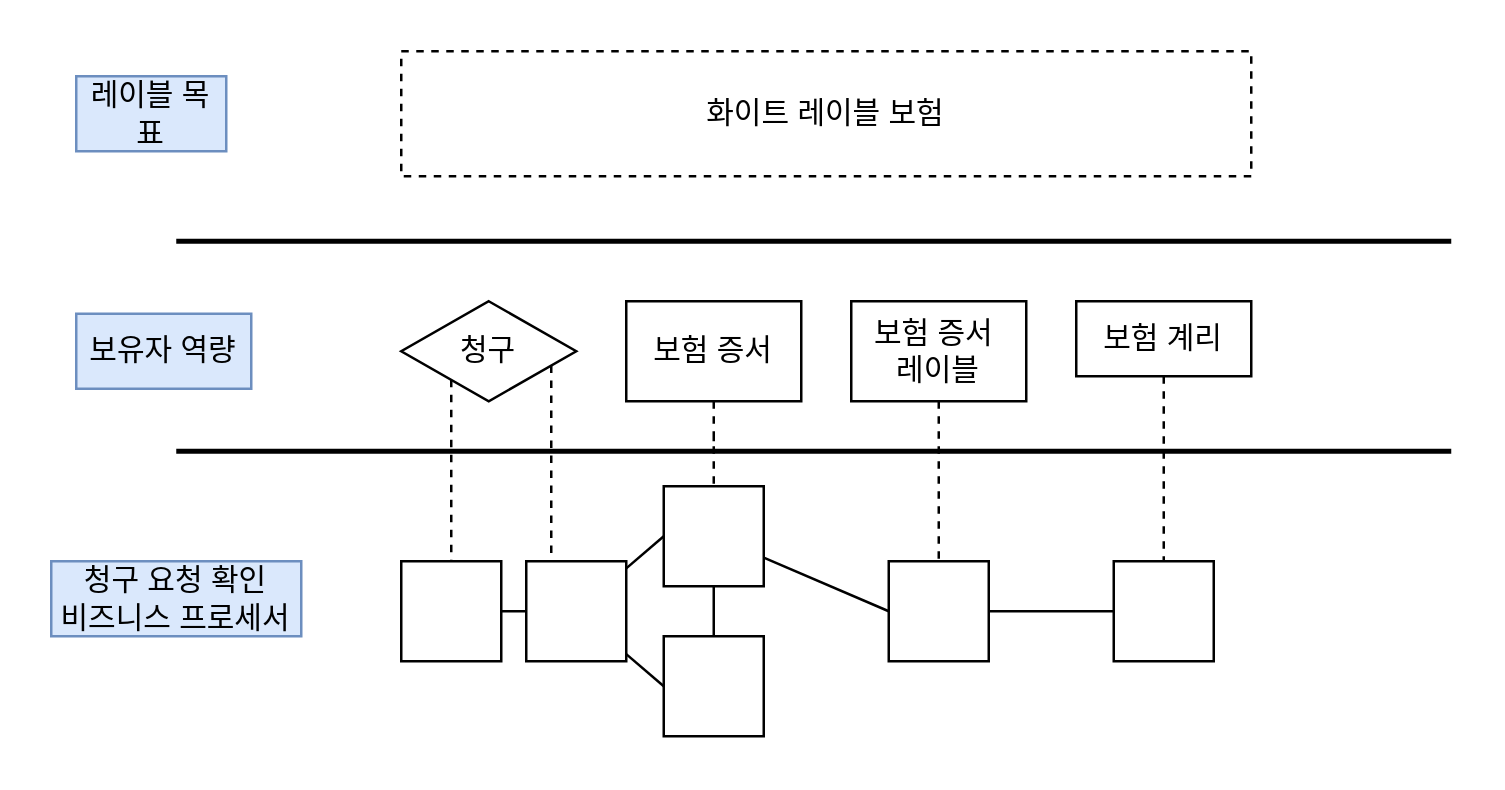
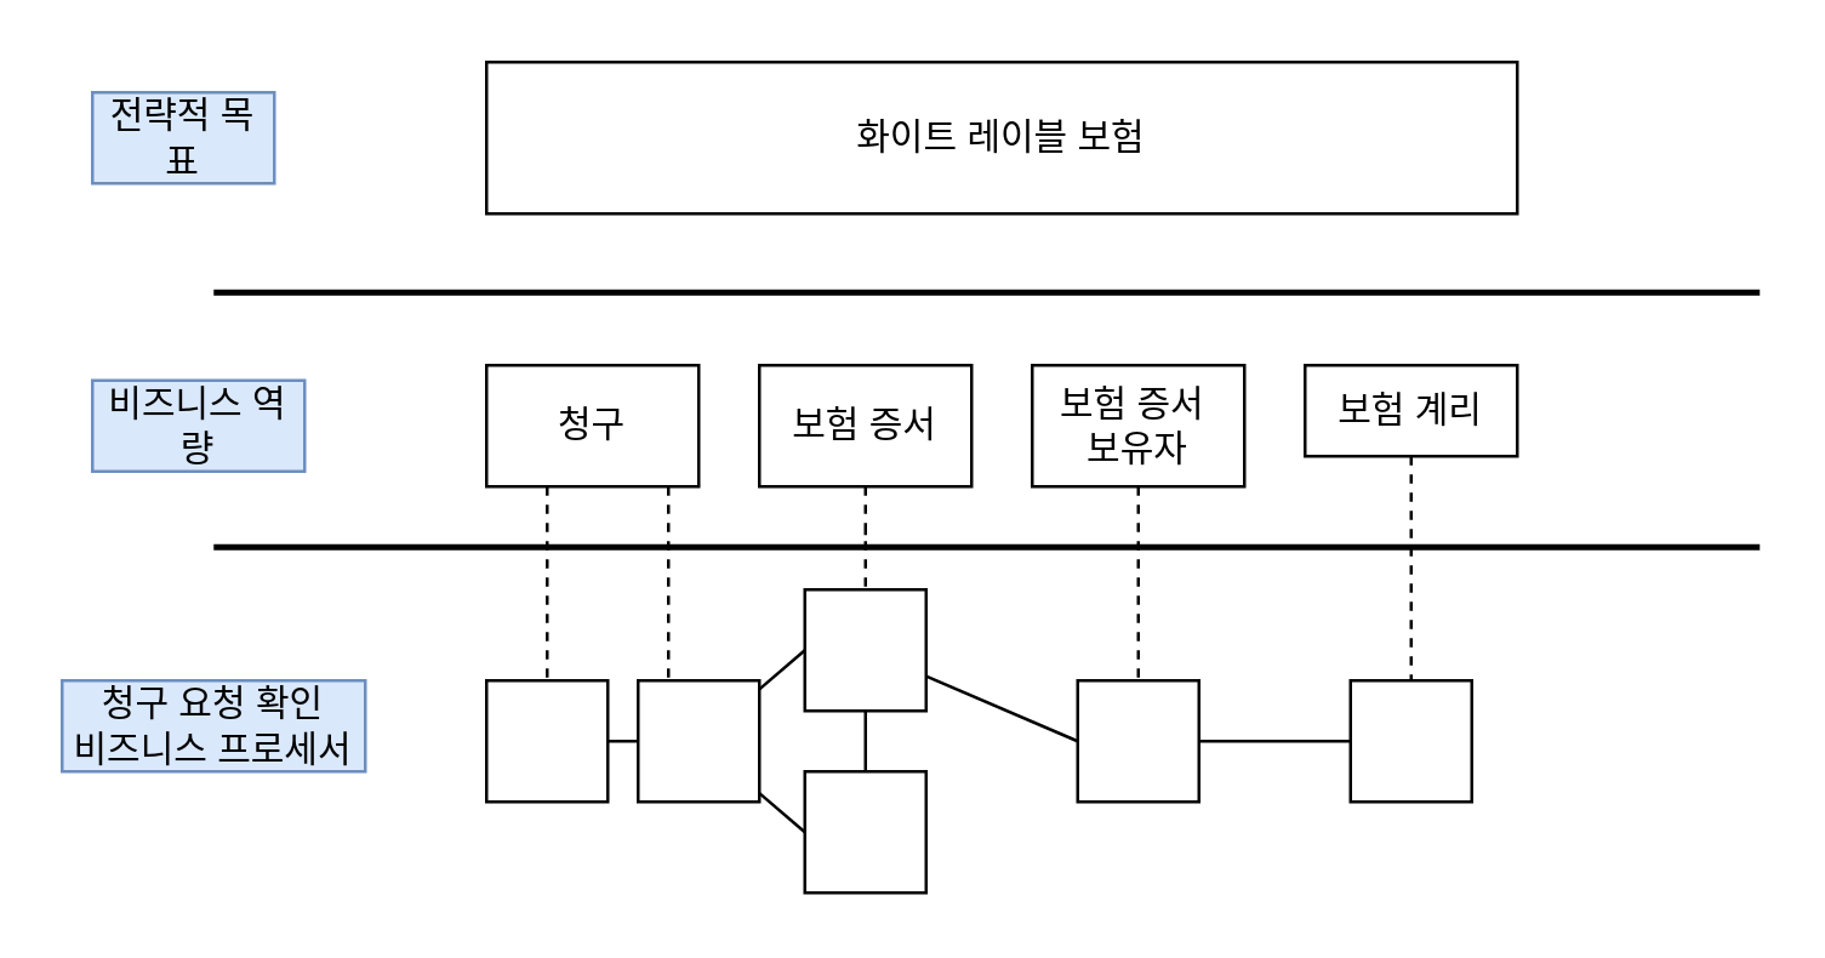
- <mxCell id="26" value="레이블 목표" style="text;html=1;align=center;verticalAlign=middle;whiteSpace=wrap;rounded=0;fillColor=#dae8fc;strokeColor=#6c8ebf;" vertex="1" parent="1"><mxGeometry x="30" y="30" width="60" height="30" as="geometry" /></mxCell>
+ <mxCell id="26" value="전략적 목표" style="text;html=1;align=center;verticalAlign=middle;whiteSpace=wrap;rounded=0;fillColor=#dae8fc;strokeColor=#6c8ebf;" vertex="1" parent="1"><mxGeometry x="30" y="30" width="60" height="30" as="geometry" /></mxCell>
- <mxCell id="2" value="화이트 레이블 보험" style="rounded=0;whiteSpace=wrap;html=1;dashed=1;" vertex="1" parent="1"><mxGeometry x="160" y="20" width="340" height="50" as="geometry" /></mxCell>
+ <mxCell id="2" value="화이트 레이블 보험" style="rounded=0;whiteSpace=wrap;html=1;" vertex="1" parent="1"><mxGeometry x="160" y="20" width="340" height="50" as="geometry" /></mxCell>
- <mxCell id="27" value="보유자 역량" style="text;html=1;align=center;verticalAlign=middle;whiteSpace=wrap;rounded=0;fillColor=#dae8fc;strokeColor=#6c8ebf;" vertex="1" parent="1"><mxGeometry x="30" y="125" width="70" height="30" as="geometry" /></mxCell>
+ <mxCell id="27" value="비즈니스 역량" style="text;html=1;align=center;verticalAlign=middle;whiteSpace=wrap;rounded=0;fillColor=#dae8fc;strokeColor=#6c8ebf;" vertex="1" parent="1"><mxGeometry x="30" y="125" width="70" height="30" as="geometry" /></mxCell>
- <mxCell id="5" value="청구" style="rhombus;whiteSpace=wrap;html=1;" vertex="1" parent="1"><mxGeometry x="160" y="120" width="70" height="40" as="geometry" /></mxCell>
+ <mxCell id="5" value="청구" style="rounded=0;whiteSpace=wrap;html=1;" vertex="1" parent="1"><mxGeometry x="160" y="120" width="70" height="40" as="geometry" /></mxCell>
- <mxCell id="9" value="보험 증서&amp;nbsp;&lt;div&gt;레이블&lt;/div&gt;" style="rounded=0;whiteSpace=wrap;html=1;" vertex="1" parent="1"><mxGeometry x="340" y="120" width="70" height="40" as="geometry" /></mxCell>
+ <mxCell id="9" value="보험 증서&amp;nbsp;&lt;div&gt;보유자&lt;/div&gt;" style="rounded=0;whiteSpace=wrap;html=1;" vertex="1" parent="1"><mxGeometry x="340" y="120" width="70" height="40" as="geometry" /></mxCell>
